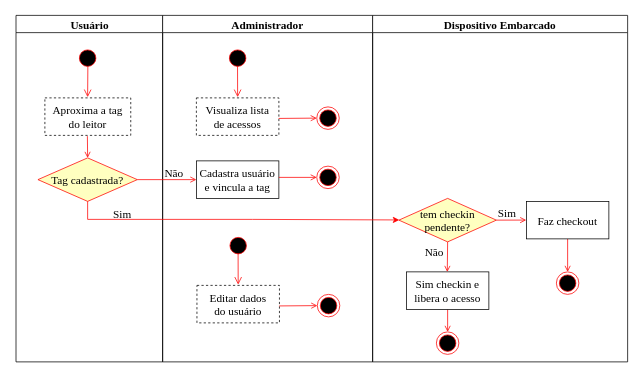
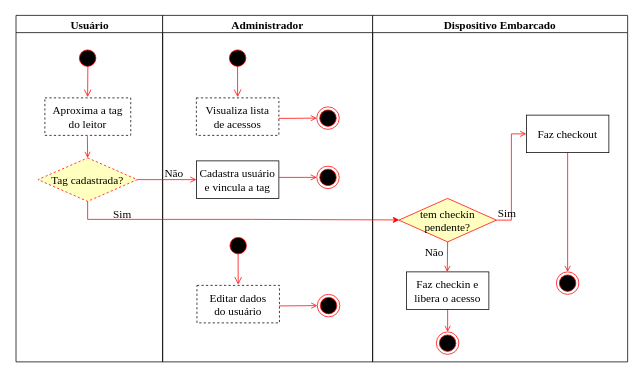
- <mxCell id="7" value="Tag cadastrada?" style="rhombus;fillColor=#ffffc0;strokeColor=#ff0000;fontFamily=Times New Roman;fontSize=15;" vertex="1" parent="2"><mxGeometry x="29.25" y="190" width="132.5" height="58" as="geometry" /></mxCell>
+ <mxCell id="7" value="Tag cadastrada?" style="rhombus;fillColor=#ffffc0;strokeColor=#ff0000;fontFamily=Times New Roman;fontSize=15;dashed=1;" vertex="1" parent="2"><mxGeometry x="29.25" y="190" width="132.5" height="58" as="geometry" /></mxCell>
- <mxCell id="31" value="Faz checkout" style="fontFamily=Times New Roman;fontSize=15;" vertex="1" parent="24"><mxGeometry x="205" y="248" width="110" height="50" as="geometry" /></mxCell>
+ <mxCell id="31" value="Faz checkout" style="fontFamily=Times New Roman;fontSize=15;" vertex="1" parent="24"><mxGeometry x="205" y="133" width="110" height="50" as="geometry" /></mxCell>
- <mxCell id="32" value="Sim checkin e &#10;libera o acesso" style="fontFamily=Times New Roman;fontSize=15;" vertex="1" parent="24"><mxGeometry x="45" y="342" width="110" height="50" as="geometry" /></mxCell>
+ <mxCell id="32" value="Faz checkin e &#10;libera o acesso" style="fontFamily=Times New Roman;fontSize=15;" vertex="1" parent="24"><mxGeometry x="45" y="342" width="110" height="50" as="geometry" /></mxCell>
